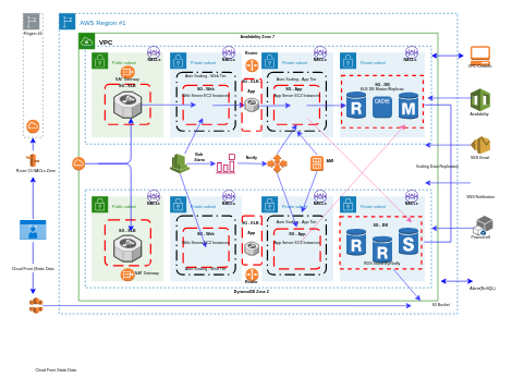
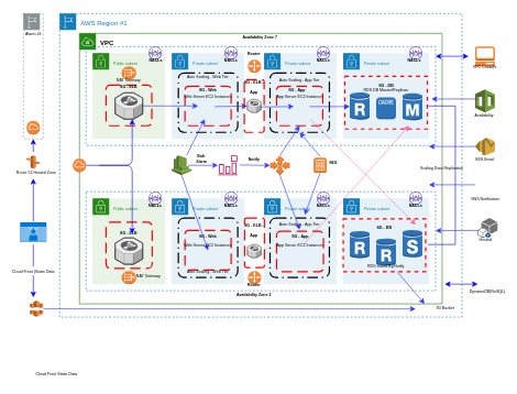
- <mxCell id="122" value="&lt;font style=&quot;font-size: 6px&quot;&gt;Region #2&lt;/font&gt;" style="text;html=1;strokeColor=none;fillColor=none;align=center;verticalAlign=middle;whiteSpace=wrap;rounded=0;" vertex="1" parent="1"><mxGeometry x="32.72" y="40" width="34.57" height="20" as="geometry" /></mxCell>
+ <mxCell id="122" value="&lt;font style=&quot;font-size: 6px&quot;&gt;Alarm #2&lt;/font&gt;" style="text;html=1;strokeColor=none;fillColor=none;align=center;verticalAlign=middle;whiteSpace=wrap;rounded=0;" vertex="1" parent="1"><mxGeometry x="32.72" y="40" width="34.57" height="20" as="geometry" /></mxCell>
- <mxCell id="57" value="&lt;font style=&quot;font-size: 6px&quot;&gt;ELB DB Master/Replicas&lt;/font&gt;" style="text;html=1;strokeColor=none;fillColor=none;align=center;verticalAlign=middle;whiteSpace=wrap;rounded=0;" vertex="1" parent="55"><mxGeometry x="27.5" y="8.5" width="70" height="20" as="geometry" /></mxCell>
+ <mxCell id="57" value="&lt;font style=&quot;font-size: 6px&quot;&gt;RDS DB Master/Replicas&lt;/font&gt;" style="text;html=1;strokeColor=none;fillColor=none;align=center;verticalAlign=middle;whiteSpace=wrap;rounded=0;" vertex="1" parent="55"><mxGeometry x="27.5" y="8.5" width="70" height="20" as="geometry" /></mxCell>
- <mxCell id="98" value="&lt;font style=&quot;font-size: 6px&quot;&gt;&lt;b&gt;AMI&lt;/b&gt;&lt;/font&gt;" style="text;html=1;strokeColor=none;fillColor=none;align=center;verticalAlign=middle;whiteSpace=wrap;rounded=0;" vertex="1" parent="1"><mxGeometry x="475" y="235" width="60" height="20" as="geometry" /></mxCell>
+ <mxCell id="98" value="&lt;font style=&quot;font-size: 6px&quot;&gt;&lt;b&gt;SES&lt;/b&gt;&lt;/font&gt;" style="text;html=1;strokeColor=none;fillColor=none;align=center;verticalAlign=middle;whiteSpace=wrap;rounded=0;" vertex="1" parent="1"><mxGeometry x="475" y="235" width="60" height="20" as="geometry" /></mxCell>
- <mxCell id="110" value="&lt;font style=&quot;font-size: 6px&quot;&gt;Route 53 NACLs Zone&lt;/font&gt;" style="text;html=1;strokeColor=none;fillColor=none;align=center;verticalAlign=middle;whiteSpace=wrap;rounded=0;" vertex="1" parent="1"><mxGeometry x="20" y="250" width="70" height="20" as="geometry" /></mxCell>
+ <mxCell id="110" value="&lt;font style=&quot;font-size: 6px&quot;&gt;Route 53 Hosted Zone&lt;/font&gt;" style="text;html=1;strokeColor=none;fillColor=none;align=center;verticalAlign=middle;whiteSpace=wrap;rounded=0;" vertex="1" parent="1"><mxGeometry x="20" y="250" width="70" height="20" as="geometry" /></mxCell>
- <mxCell id="143" value="&lt;font style=&quot;font-size: 6px&quot;&gt;Powershell&lt;/font&gt;" style="text;html=1;strokeColor=none;fillColor=none;align=center;verticalAlign=middle;whiteSpace=wrap;rounded=0;glass=1;" vertex="1" parent="1"><mxGeometry x="711.25" y="351.25" width="50" height="20" as="geometry" /></mxCell>
+ <mxCell id="143" value="&lt;font style=&quot;font-size: 6px&quot;&gt;Hosted&lt;/font&gt;" style="text;html=1;strokeColor=none;fillColor=none;align=center;verticalAlign=middle;whiteSpace=wrap;rounded=0;glass=1;" vertex="1" parent="1"><mxGeometry x="711.25" y="351.25" width="50" height="20" as="geometry" /></mxCell>
- <mxCell id="144" value="&lt;font style=&quot;font-size: 6px&quot;&gt;Alarm(NoSQL)&lt;/font&gt;" style="text;html=1;strokeColor=none;fillColor=none;align=center;verticalAlign=middle;whiteSpace=wrap;rounded=0;glass=1;" vertex="1" parent="1"><mxGeometry x="719" y="430" width="40" height="20" as="geometry" /></mxCell>
+ <mxCell id="144" value="&lt;font style=&quot;font-size: 6px&quot;&gt;DynamoDB(NoSQL)&lt;/font&gt;" style="text;html=1;strokeColor=none;fillColor=none;align=center;verticalAlign=middle;whiteSpace=wrap;rounded=0;glass=1;" vertex="1" parent="1"><mxGeometry x="719" y="430" width="40" height="20" as="geometry" /></mxCell>
- <mxCell id="10" value="&lt;font style=&quot;font-size: 6px&quot;&gt;&lt;b&gt;DynamoDB Zone 2&lt;/b&gt;&lt;/font&gt;" style="text;html=1;strokeColor=none;fillColor=none;align=center;verticalAlign=middle;whiteSpace=wrap;rounded=0;" vertex="1" parent="1"><mxGeometry x="354.99" y="440" width="60" height="10" as="geometry" /></mxCell>
+ <mxCell id="10" value="&lt;font style=&quot;font-size: 6px&quot;&gt;&lt;b&gt;Availability Zone 2&lt;/b&gt;&lt;/font&gt;" style="text;html=1;strokeColor=none;fillColor=none;align=center;verticalAlign=middle;whiteSpace=wrap;rounded=0;" vertex="1" parent="1"><mxGeometry x="354.99" y="440" width="60" height="10" as="geometry" /></mxCell>
